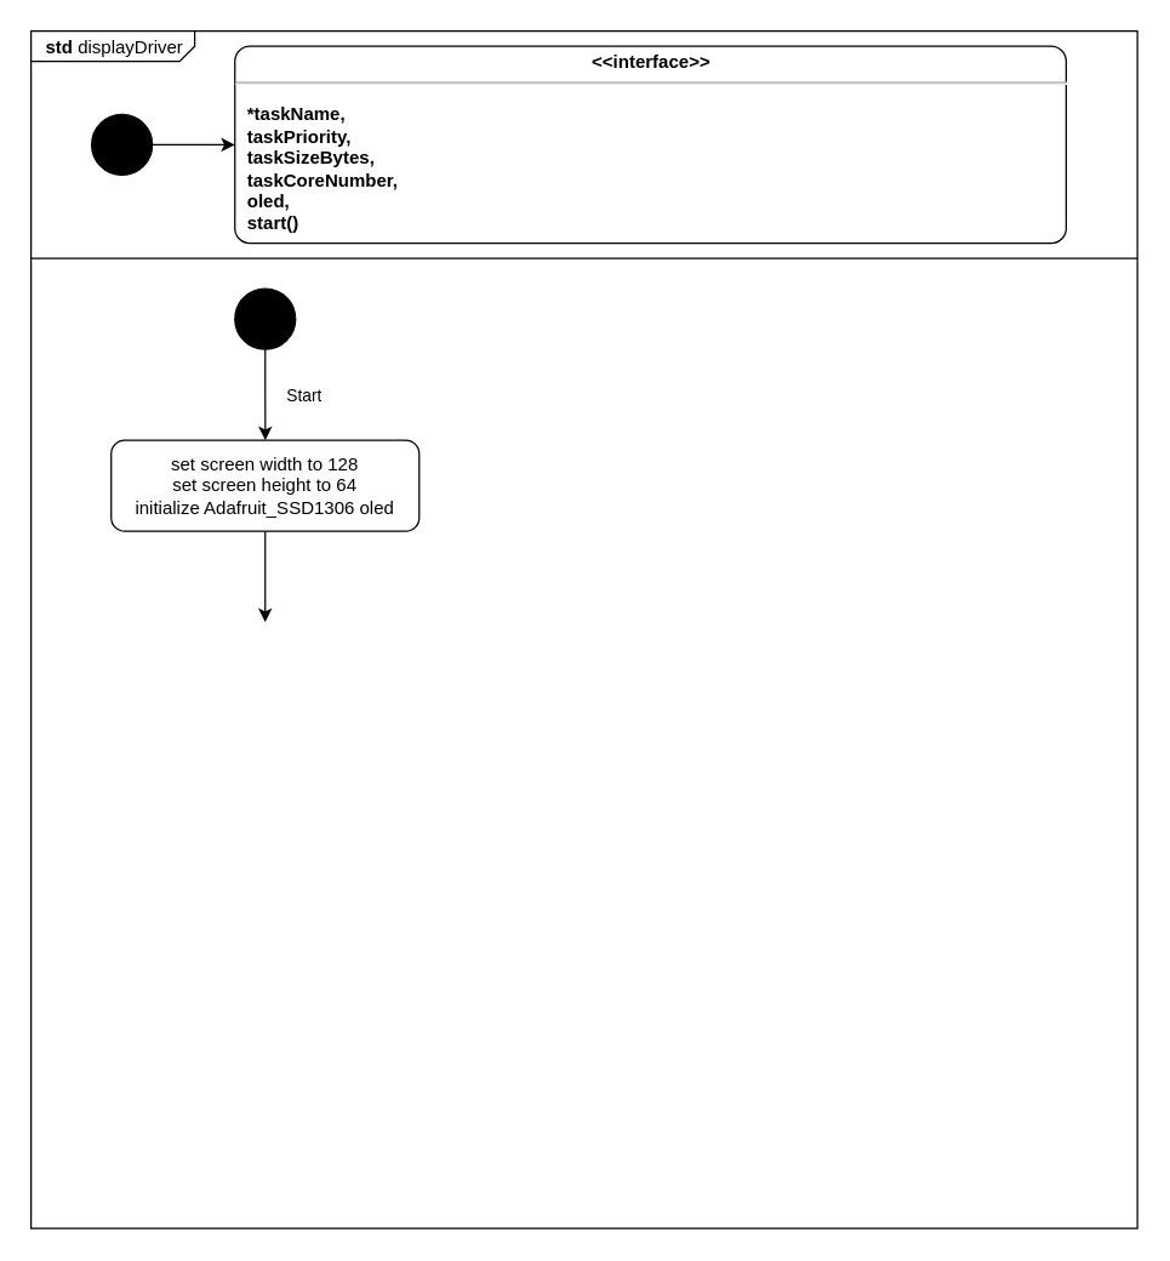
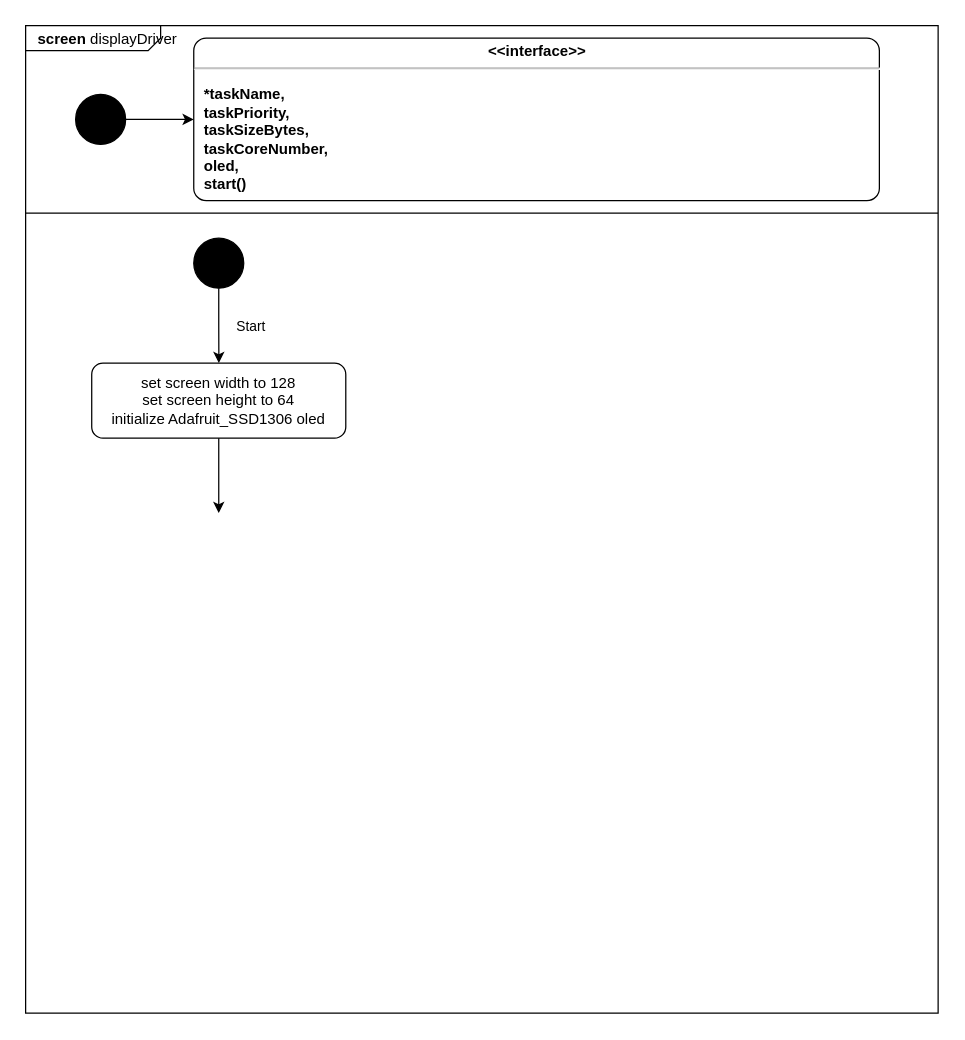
- <mxCell id="2" value="&lt;p style=&quot;margin:0px;margin-top:4px;margin-left:10px;text-align:left;&quot;&gt;&lt;b&gt;std&lt;/b&gt; displayDriver&lt;/p&gt;" style="html=1;shape=mxgraph.sysml.package;labelX=108.8;align=left;spacingLeft=10;overflow=fill;recursiveResize=0;container=0;" parent="1" vertex="1"><mxGeometry x="20" y="20" width="730" height="790" as="geometry" /></mxCell>
+ <mxCell id="2" value="&lt;p style=&quot;margin:0px;margin-top:4px;margin-left:10px;text-align:left;&quot;&gt;&lt;b&gt;screen&lt;/b&gt; displayDriver&lt;/p&gt;" style="html=1;shape=mxgraph.sysml.package;labelX=108.8;align=left;spacingLeft=10;overflow=fill;recursiveResize=0;container=0;" parent="1" vertex="1"><mxGeometry x="20" y="20" width="730" height="790" as="geometry" /></mxCell>
